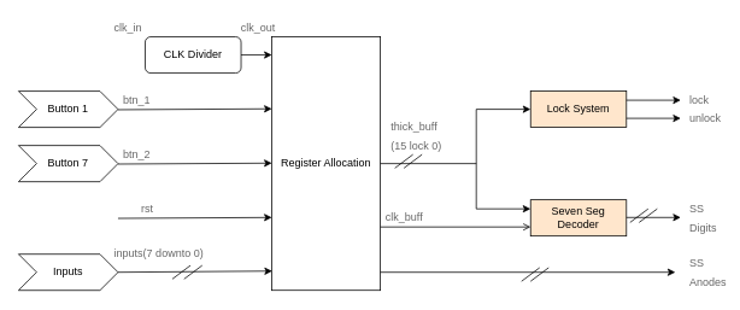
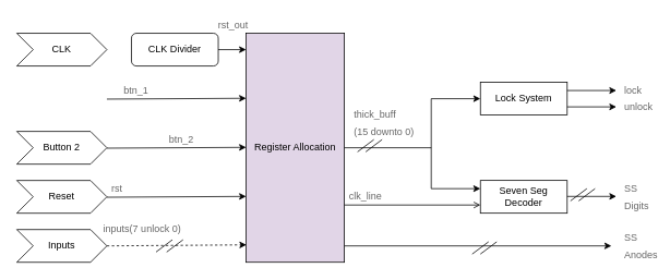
- <mxCell id="23" value="&lt;font style=&quot;font-size: 12px;&quot;&gt;clk_out&lt;/font&gt;" style="strokeWidth=1;shadow=0;dashed=0;align=center;html=1;shape=mxgraph.mockup.text.textBox;fontColor=#666666;align=left;fontSize=17;spacingLeft=4;spacingTop=-3;whiteSpace=wrap;strokeColor=#000000;mainText=;opacity=0;" vertex="1" parent="2"><mxGeometry x="240" width="50" height="20" as="geometry" /></mxCell>
+ <mxCell id="23" value="&lt;font style=&quot;font-size: 12px;&quot;&gt;rst_out&lt;/font&gt;" style="strokeWidth=1;shadow=0;dashed=0;align=center;html=1;shape=mxgraph.mockup.text.textBox;fontColor=#666666;align=left;fontSize=17;spacingLeft=4;spacingTop=-3;whiteSpace=wrap;strokeColor=#000000;mainText=;opacity=0;" vertex="1" parent="2"><mxGeometry x="240" width="50" height="20" as="geometry" /></mxCell>
- <mxCell id="22" value="&lt;font style=&quot;font-size: 12px;&quot;&gt;clk_in&lt;/font&gt;" style="strokeWidth=1;shadow=0;dashed=0;align=center;html=1;shape=mxgraph.mockup.text.textBox;fontColor=#666666;align=left;fontSize=17;spacingLeft=4;spacingTop=-3;whiteSpace=wrap;strokeColor=#000000;mainText=;opacity=0;" vertex="1" parent="3"><mxGeometry x="100" y="-20" width="40" height="20" as="geometry" /></mxCell>
+ <mxCell id="4" value="CLK" style="shape=step;perimeter=stepPerimeter;whiteSpace=wrap;html=1;fixedSize=1;" vertex="1" parent="3"><mxGeometry width="110" height="40" as="geometry" /></mxCell>
- <mxCell id="18" value="&lt;font style=&quot;font-size: 12px;&quot;&gt;btn_1&lt;/font&gt;" style="strokeWidth=1;shadow=0;dashed=0;align=center;html=1;shape=mxgraph.mockup.text.textBox;fontColor=#666666;align=left;fontSize=17;spacingLeft=4;spacingTop=-3;whiteSpace=wrap;strokeColor=#000000;mainText=;opacity=0;" vertex="1" parent="3"><mxGeometry x="110" y="60" width="40" height="20" as="geometry" /></mxCell>
+ <mxCell id="18" value="&lt;font style=&quot;font-size: 12px;&quot;&gt;btn_1&lt;/font&gt;" style="strokeWidth=1;shadow=0;dashed=0;align=center;html=1;shape=mxgraph.mockup.text.textBox;fontColor=#666666;align=left;fontSize=17;spacingLeft=4;spacingTop=-3;whiteSpace=wrap;strokeColor=#000000;mainText=;opacity=0;" vertex="1" parent="3"><mxGeometry x="125" y="60" width="40" height="20" as="geometry" /></mxCell>
- <mxCell id="5" value="Button 1" style="shape=step;perimeter=stepPerimeter;whiteSpace=wrap;html=1;fixedSize=1;" vertex="1" parent="3"><mxGeometry y="60" width="110" height="40" as="geometry" /></mxCell>
- <mxCell id="29" value="Lock System" style="rounded=0;whiteSpace=wrap;html=1;fillColor=#ffe6cc;" vertex="1" parent="1"><mxGeometry x="586" y="100" width="106" height="40" as="geometry" /></mxCell>
+ <mxCell id="29" value="Lock System" style="rounded=0;whiteSpace=wrap;html=1;" vertex="1" parent="1"><mxGeometry x="586" y="100" width="106" height="40" as="geometry" /></mxCell>
- <mxCell id="28" value="&lt;font style=&quot;font-size: 12px;&quot;&gt;thick_buff &lt;br&gt;(15 lock 0)&lt;/font&gt;" style="strokeWidth=1;shadow=0;dashed=0;align=center;html=1;shape=mxgraph.mockup.text.textBox;fontColor=#666666;align=left;fontSize=17;spacingLeft=4;spacingTop=-3;whiteSpace=wrap;strokeColor=#000000;mainText=;opacity=0;" vertex="1" parent="1"><mxGeometry x="426" y="140" width="90" height="20" as="geometry" /></mxCell>
+ <mxCell id="28" value="&lt;font style=&quot;font-size: 12px;&quot;&gt;thick_buff &lt;br&gt;(15 downto 0)&lt;/font&gt;" style="strokeWidth=1;shadow=0;dashed=0;align=center;html=1;shape=mxgraph.mockup.text.textBox;fontColor=#666666;align=left;fontSize=17;spacingLeft=4;spacingTop=-3;whiteSpace=wrap;strokeColor=#000000;mainText=;opacity=0;" vertex="1" parent="1"><mxGeometry x="426" y="140" width="90" height="20" as="geometry" /></mxCell>
- <mxCell id="19" value="&lt;font style=&quot;font-size: 12px;&quot;&gt;btn_2&lt;/font&gt;" style="strokeWidth=1;shadow=0;dashed=0;align=center;html=1;shape=mxgraph.mockup.text.textBox;fontColor=#666666;align=left;fontSize=17;spacingLeft=4;spacingTop=-3;whiteSpace=wrap;strokeColor=#000000;mainText=;opacity=0;" vertex="1" parent="3"><mxGeometry x="110" y="120" width="40" height="20" as="geometry" /></mxCell>
+ <mxCell id="19" value="&lt;font style=&quot;font-size: 12px;&quot;&gt;btn_2&lt;/font&gt;" style="strokeWidth=1;shadow=0;dashed=0;align=center;html=1;shape=mxgraph.mockup.text.textBox;fontColor=#666666;align=left;fontSize=17;spacingLeft=4;spacingTop=-3;whiteSpace=wrap;strokeColor=#000000;mainText=;opacity=0;" vertex="1" parent="3"><mxGeometry x="180" y="120" width="40" height="20" as="geometry" /></mxCell>
- <mxCell id="6" value="Button 7" style="shape=step;perimeter=stepPerimeter;whiteSpace=wrap;html=1;fixedSize=1;" vertex="1" parent="3"><mxGeometry y="120" width="110" height="40" as="geometry" /></mxCell>
+ <mxCell id="6" value="Button 2" style="shape=step;perimeter=stepPerimeter;whiteSpace=wrap;html=1;fixedSize=1;" vertex="1" parent="3"><mxGeometry y="120" width="110" height="40" as="geometry" /></mxCell>
- <mxCell id="10" value="Register Allocation" style="rounded=0;whiteSpace=wrap;html=1;" vertex="1" parent="3"><mxGeometry x="280" width="120" height="280" as="geometry" /></mxCell>
+ <mxCell id="10" value="Register Allocation" style="rounded=0;whiteSpace=wrap;html=1;fillColor=#e1d5e7;" vertex="1" parent="3"><mxGeometry x="280" width="120" height="280" as="geometry" /></mxCell>
- <mxCell id="20" value="&lt;font style=&quot;font-size: 12px;&quot;&gt;rst&lt;/font&gt;" style="strokeWidth=1;shadow=0;dashed=0;align=center;html=1;shape=mxgraph.mockup.text.textBox;fontColor=#666666;align=left;fontSize=17;spacingLeft=4;spacingTop=-3;whiteSpace=wrap;strokeColor=#000000;mainText=;opacity=0;" vertex="1" parent="3"><mxGeometry x="130" y="180" width="40" height="20" as="geometry" /></mxCell>
+ <mxCell id="20" value="&lt;font style=&quot;font-size: 12px;&quot;&gt;rst&lt;/font&gt;" style="strokeWidth=1;shadow=0;dashed=0;align=center;html=1;shape=mxgraph.mockup.text.textBox;fontColor=#666666;align=left;fontSize=17;spacingLeft=4;spacingTop=-3;whiteSpace=wrap;strokeColor=#000000;mainText=;opacity=0;" vertex="1" parent="3"><mxGeometry x="110" y="180" width="40" height="20" as="geometry" /></mxCell>
+ <mxCell id="7" value="Reset" style="shape=step;perimeter=stepPerimeter;whiteSpace=wrap;html=1;fixedSize=1;" vertex="1" parent="3"><mxGeometry y="180" width="110" height="40" as="geometry" /></mxCell>
- <mxCell id="35" value="&lt;font style=&quot;font-size: 12px;&quot;&gt;clk_buff&lt;/font&gt;" style="strokeWidth=1;shadow=0;dashed=0;align=center;html=1;shape=mxgraph.mockup.text.textBox;fontColor=#666666;align=left;fontSize=17;spacingLeft=4;spacingTop=-3;whiteSpace=wrap;strokeColor=#000000;mainText=;opacity=0;" vertex="1" parent="1"><mxGeometry x="420" y="230" width="40" height="20" as="geometry" /></mxCell>
+ <mxCell id="35" value="&lt;font style=&quot;font-size: 12px;&quot;&gt;clk_line&lt;/font&gt;" style="strokeWidth=1;shadow=0;dashed=0;align=center;html=1;shape=mxgraph.mockup.text.textBox;fontColor=#666666;align=left;fontSize=17;spacingLeft=4;spacingTop=-3;whiteSpace=wrap;strokeColor=#000000;mainText=;opacity=0;" vertex="1" parent="1"><mxGeometry x="420" y="230" width="40" height="20" as="geometry" /></mxCell>
- <mxCell id="30" value="Seven Seg Decoder" style="rounded=0;whiteSpace=wrap;html=1;fillColor=#ffe6cc;" vertex="1" parent="1"><mxGeometry x="586" y="220" width="106" height="40" as="geometry" /></mxCell>
+ <mxCell id="30" value="Seven Seg Decoder" style="rounded=0;whiteSpace=wrap;html=1;" vertex="1" parent="1"><mxGeometry x="586" y="220" width="106" height="40" as="geometry" /></mxCell>
- <mxCell id="21" value="&lt;font style=&quot;font-size: 12px;&quot;&gt;inputs(7 downto 0)&lt;/font&gt;" style="strokeWidth=1;shadow=0;dashed=0;align=center;html=1;shape=mxgraph.mockup.text.textBox;fontColor=#666666;align=left;fontSize=17;spacingLeft=4;spacingTop=-3;whiteSpace=wrap;strokeColor=#000000;mainText=;opacity=0;" vertex="1" parent="3"><mxGeometry x="100" y="230" width="110" height="20" as="geometry" /></mxCell>
+ <mxCell id="21" value="&lt;font style=&quot;font-size: 12px;&quot;&gt;inputs(7 unlock 0)&lt;/font&gt;" style="strokeWidth=1;shadow=0;dashed=0;align=center;html=1;shape=mxgraph.mockup.text.textBox;fontColor=#666666;align=left;fontSize=17;spacingLeft=4;spacingTop=-3;whiteSpace=wrap;strokeColor=#000000;mainText=;opacity=0;" vertex="1" parent="3"><mxGeometry x="100" y="230" width="110" height="20" as="geometry" /></mxCell>
- <mxCell id="11" value="" style="endArrow=classic;html=1;rounded=0;exitX=1;exitY=0.5;exitDx=0;exitDy=0;entryX=0.003;entryY=0.924;entryDx=0;entryDy=0;entryPerimeter=0;" edge="1" parent="3" source="8" target="10"><mxGeometry width="50" height="50" relative="1" as="geometry"><mxPoint x="270" y="200" as="sourcePoint" /><mxPoint x="320" y="150" as="targetPoint" /></mxGeometry></mxCell>
+ <mxCell id="11" value="" style="endArrow=classic;html=1;rounded=0;exitX=1;exitY=0.5;exitDx=0;exitDy=0;entryX=0.003;entryY=0.924;entryDx=0;entryDy=0;entryPerimeter=0;dashed=1;" edge="1" parent="3" source="8" target="10"><mxGeometry width="50" height="50" relative="1" as="geometry"><mxPoint x="270" y="200" as="sourcePoint" /><mxPoint x="320" y="150" as="targetPoint" /></mxGeometry></mxCell>
